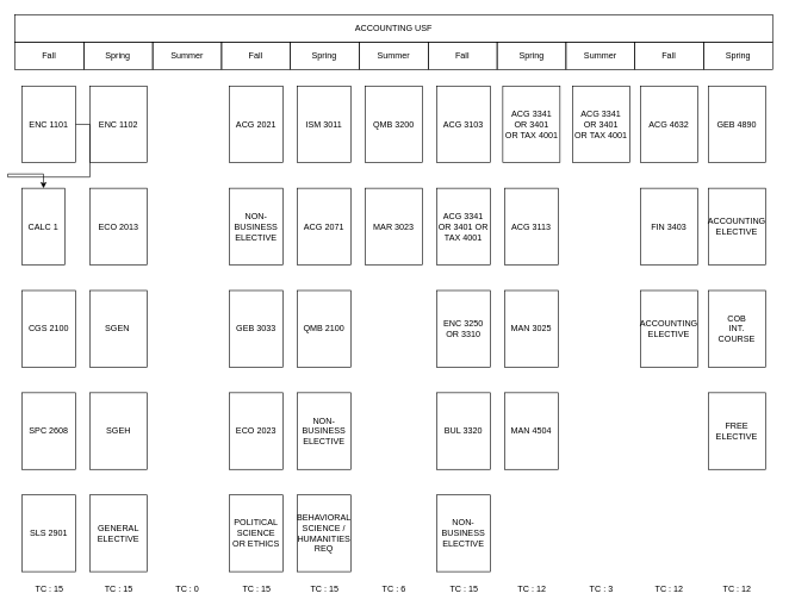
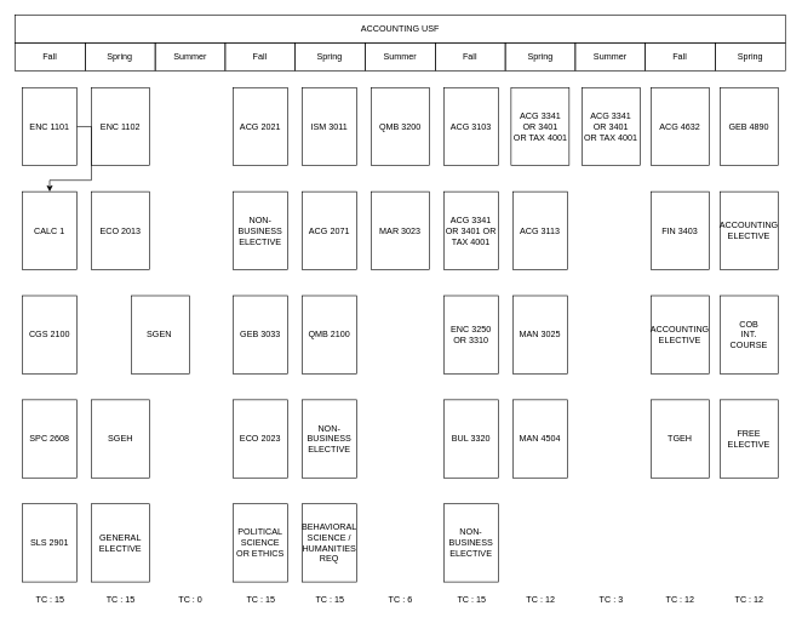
- <mxCell id="24" value="CALC 1" style="rounded=0;whiteSpace=wrap;html=1;fillColor=none;" vertex="1" parent="1"><mxGeometry x="30" y="263.158" width="60" height="107.368" as="geometry" /></mxCell>
+ <mxCell id="24" value="CALC 1" style="rounded=0;whiteSpace=wrap;html=1;fillColor=none;" vertex="1" parent="1"><mxGeometry x="30" y="263.158" width="75" height="107.368" as="geometry" /></mxCell>
- <mxCell id="32" value="SGEN&amp;nbsp;" style="rounded=0;whiteSpace=wrap;html=1;fillColor=none;" vertex="1" parent="1"><mxGeometry x="125" y="406.316" width="80" height="107.368" as="geometry" /></mxCell>
+ <mxCell id="32" value="SGEN&amp;nbsp;" style="rounded=0;whiteSpace=wrap;html=1;fillColor=none;" vertex="1" parent="1"><mxGeometry x="180" y="406.316" width="80" height="107.368" as="geometry" /></mxCell>
+ <mxCell id="58" value="TGEH" style="rounded=0;whiteSpace=wrap;html=1;fillColor=none;" vertex="1" parent="1"><mxGeometry x="895" y="549.474" width="80" height="107.368" as="geometry" /></mxCell>
